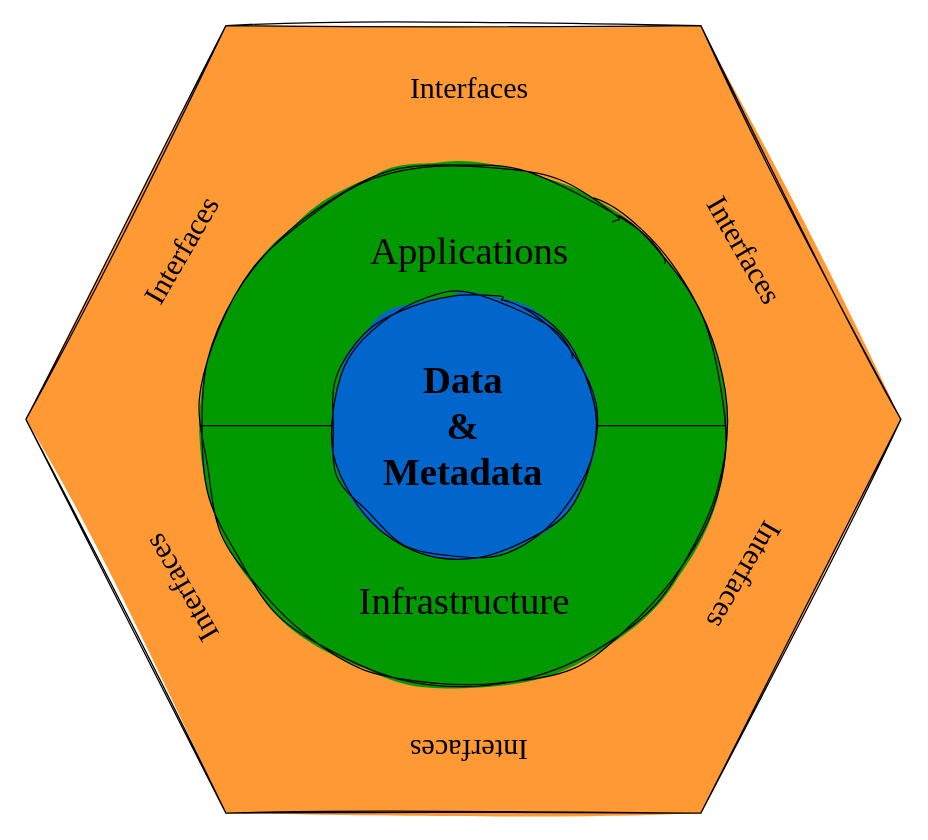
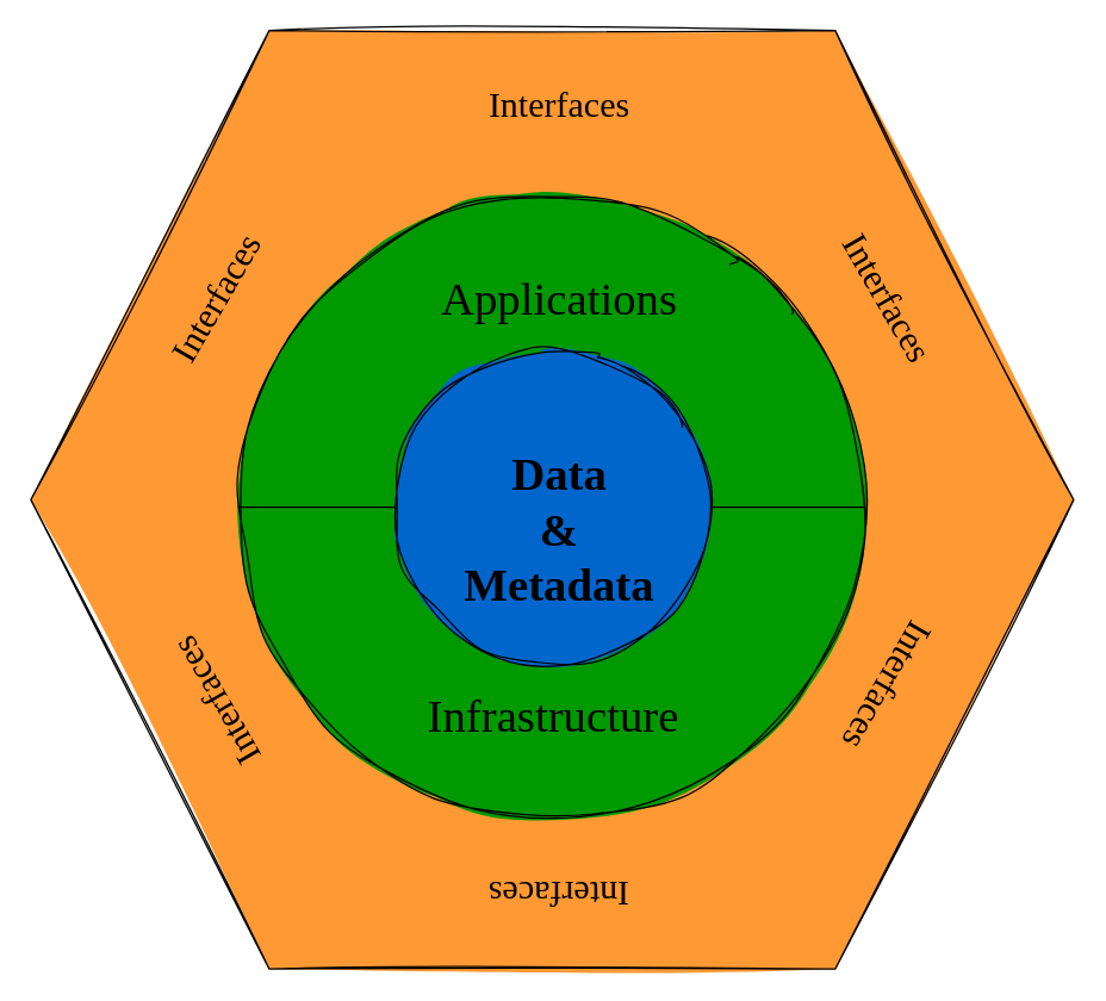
- <mxCell id="8" value="&lt;font style=&quot;font-size: 31px;&quot;&gt;Data &lt;br&gt;&amp;amp; Metadata&lt;/font&gt;" style="text;html=1;strokeColor=none;fillColor=none;align=center;verticalAlign=middle;whiteSpace=wrap;rounded=0;fontSize=20;fontFamily=Outfit;fontStyle=1;fontSource=https%3A%2F%2Ffonts.googleapis.com%2Fcss%3Ffamily%3DOutfit;" vertex="1" parent="1"><mxGeometry x="306.25" y="290" width="127.5" height="100" as="geometry" /></mxCell>
+ <mxCell id="8" value="&lt;font style=&quot;font-size: 31px;&quot;&gt;Data &lt;br&gt;&amp;amp; Metadata&lt;/font&gt;" style="text;html=1;strokeColor=none;fillColor=none;align=center;verticalAlign=middle;whiteSpace=wrap;rounded=0;fontSize=20;fontFamily=Outfit;fontStyle=1;fontSource=https%3A%2F%2Ffonts.googleapis.com%2Fcss%3Ffamily%3DOutfit;" vertex="1" parent="1"><mxGeometry x="311.25" y="305" width="127.5" height="100" as="geometry" /></mxCell>
